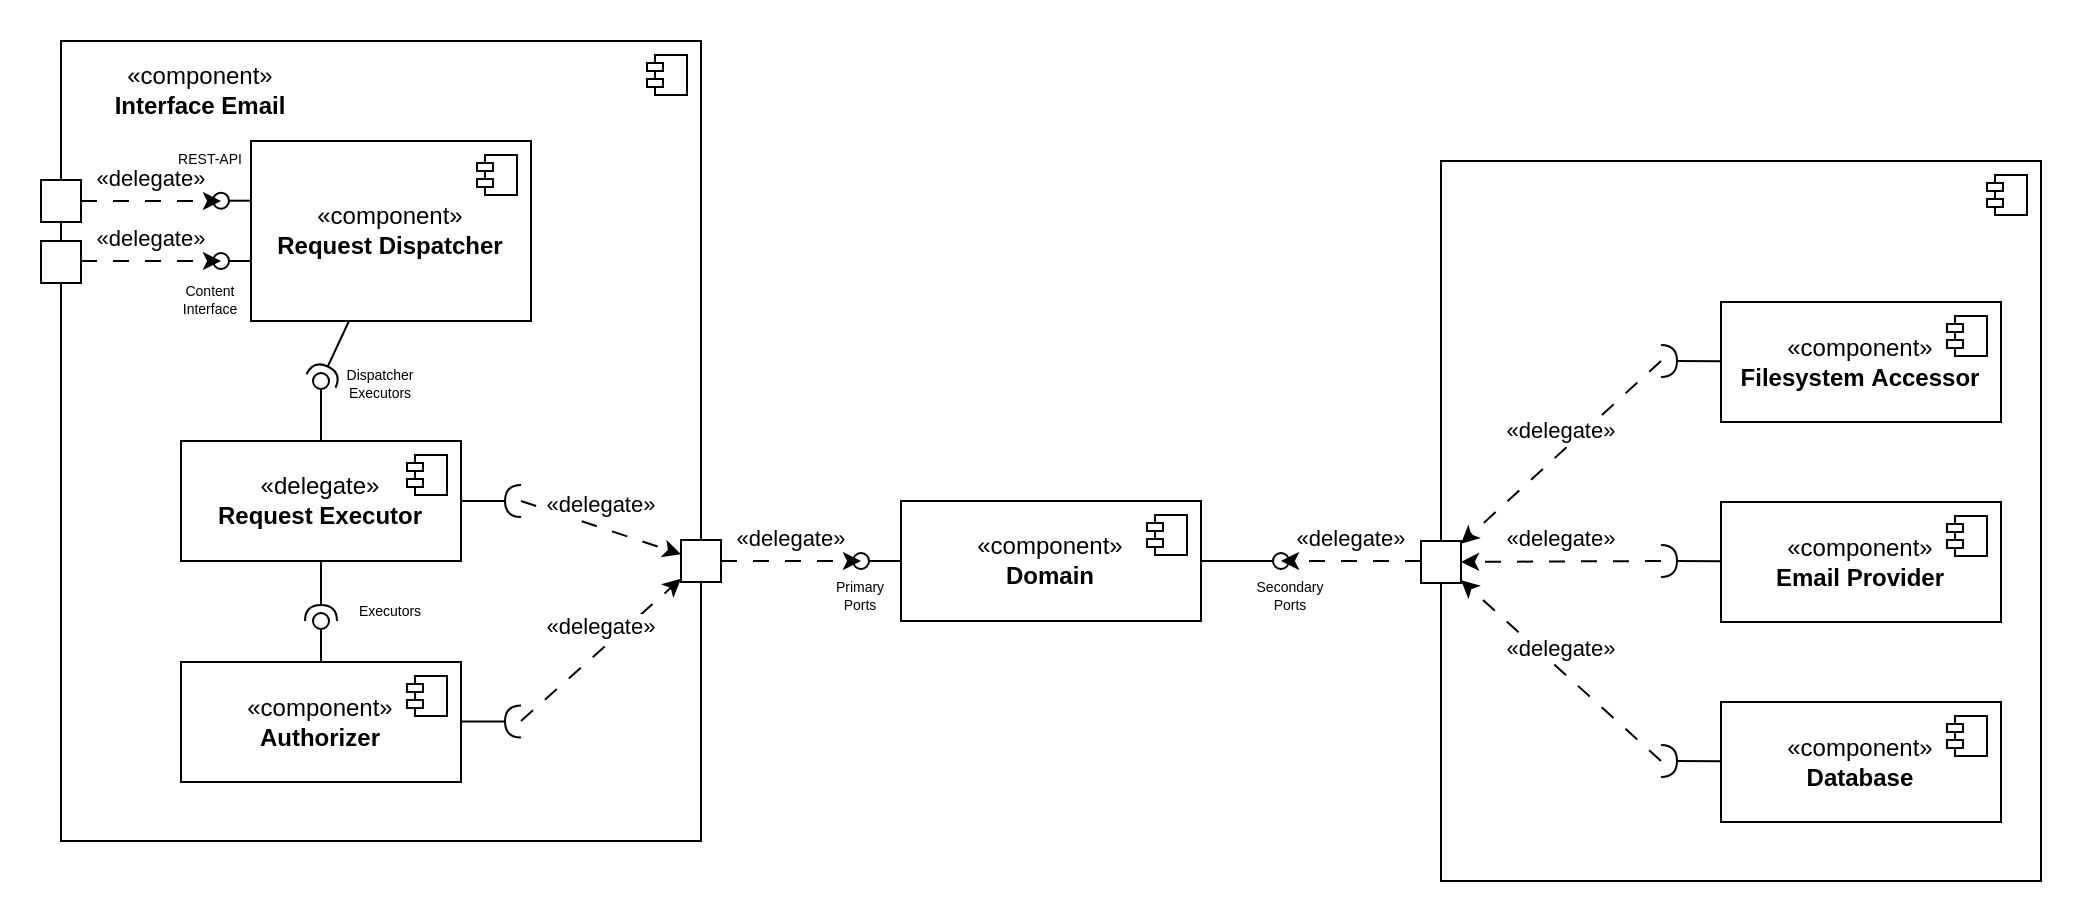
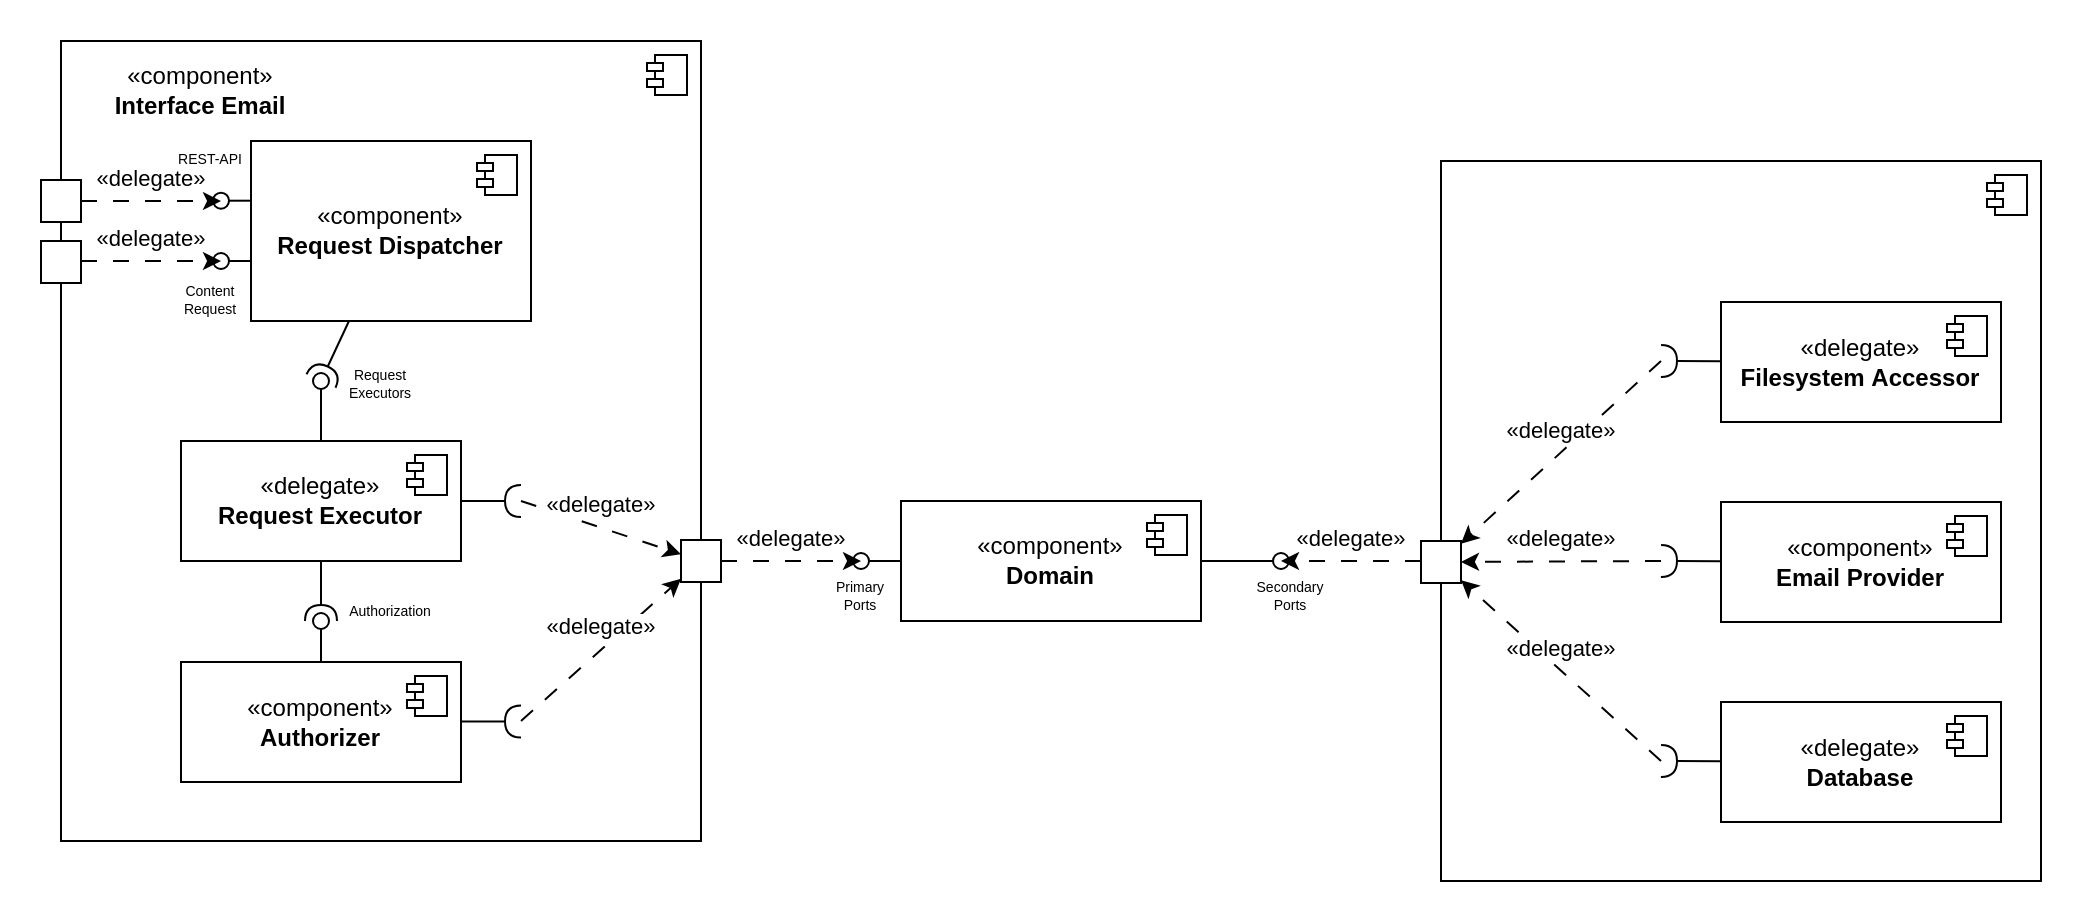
- <mxCell id="52" value="Content Interface" style="text;html=1;align=center;verticalAlign=middle;whiteSpace=wrap;rounded=0;fontSize=7;" vertex="1" parent="1"><mxGeometry x="85" y="140" width="40" height="20" as="geometry" /></mxCell>
+ <mxCell id="52" value="Content Request" style="text;html=1;align=center;verticalAlign=middle;whiteSpace=wrap;rounded=0;fontSize=7;" vertex="1" parent="1"><mxGeometry x="85" y="140" width="40" height="20" as="geometry" /></mxCell>
- <mxCell id="15" value="«component»&lt;br&gt;&lt;b&gt;Filesystem&lt;/b&gt;&amp;nbsp;&lt;b&gt;Accessor&lt;/b&gt;" style="html=1;dropTarget=0;whiteSpace=wrap;" vertex="1" parent="1"><mxGeometry x="860" y="150.5" width="140" height="60" as="geometry" /></mxCell>
+ <mxCell id="15" value="«delegate»&lt;br&gt;&lt;b&gt;Filesystem&lt;/b&gt;&amp;nbsp;&lt;b&gt;Accessor&lt;/b&gt;" style="html=1;dropTarget=0;whiteSpace=wrap;" vertex="1" parent="1"><mxGeometry x="860" y="150.5" width="140" height="60" as="geometry" /></mxCell>
- <mxCell id="36" value="Dispatcher Executors" style="text;html=1;align=center;verticalAlign=middle;whiteSpace=wrap;rounded=0;fontSize=7;" vertex="1" parent="1"><mxGeometry x="170" y="180" width="40" height="24" as="geometry" /></mxCell>
+ <mxCell id="36" value="Request Executors" style="text;html=1;align=center;verticalAlign=middle;whiteSpace=wrap;rounded=0;fontSize=7;" vertex="1" parent="1"><mxGeometry x="170" y="180" width="40" height="24" as="geometry" /></mxCell>
- <mxCell id="43" value="Executors" style="text;html=1;align=center;verticalAlign=middle;whiteSpace=wrap;rounded=0;fontSize=7;" vertex="1" parent="1"><mxGeometry x="170" y="294" width="50" height="24" as="geometry" /></mxCell>
+ <mxCell id="43" value="Authorization" style="text;html=1;align=center;verticalAlign=middle;whiteSpace=wrap;rounded=0;fontSize=7;" vertex="1" parent="1"><mxGeometry x="170" y="294" width="50" height="24" as="geometry" /></mxCell>
- <mxCell id="12" value="«component»&lt;br&gt;&lt;b&gt;Database&lt;/b&gt;" style="html=1;dropTarget=0;whiteSpace=wrap;" vertex="1" parent="1"><mxGeometry x="860" y="350.5" width="140" height="60" as="geometry" /></mxCell>
+ <mxCell id="12" value="«delegate»&lt;br&gt;&lt;b&gt;Database&lt;/b&gt;" style="html=1;dropTarget=0;whiteSpace=wrap;" vertex="1" parent="1"><mxGeometry x="860" y="350.5" width="140" height="60" as="geometry" /></mxCell>
